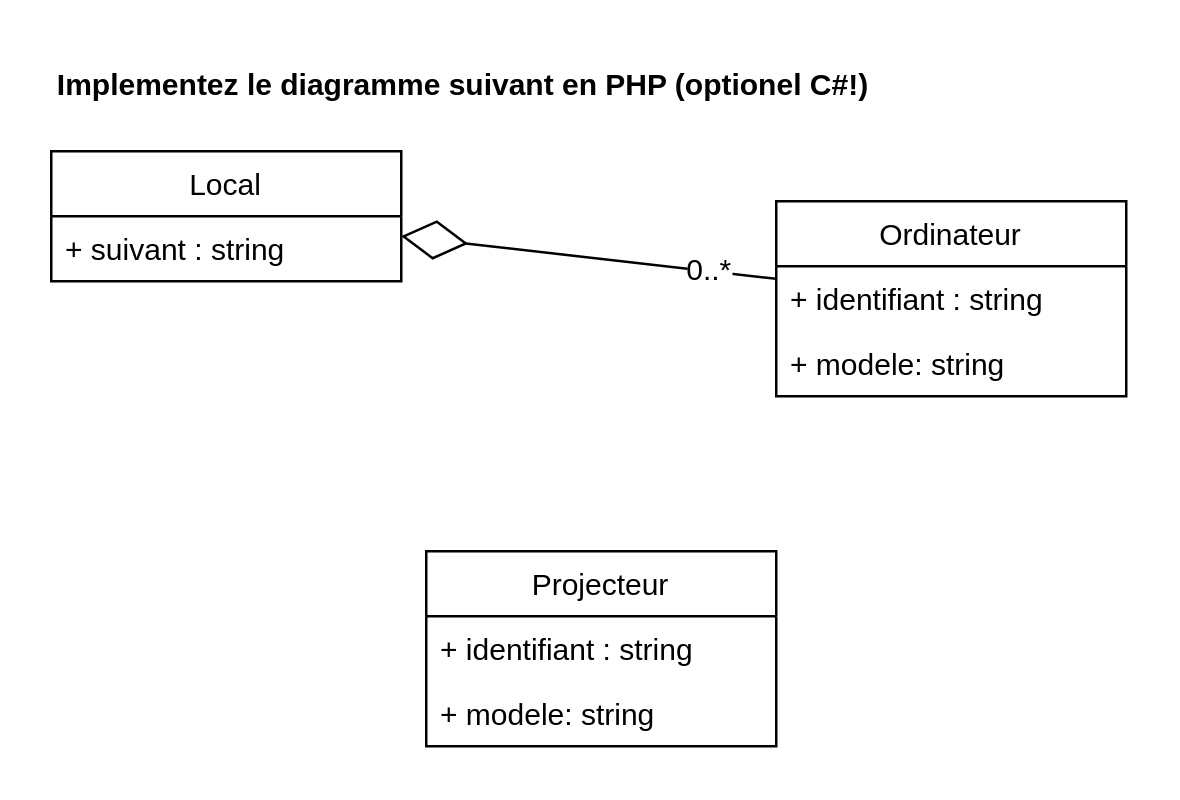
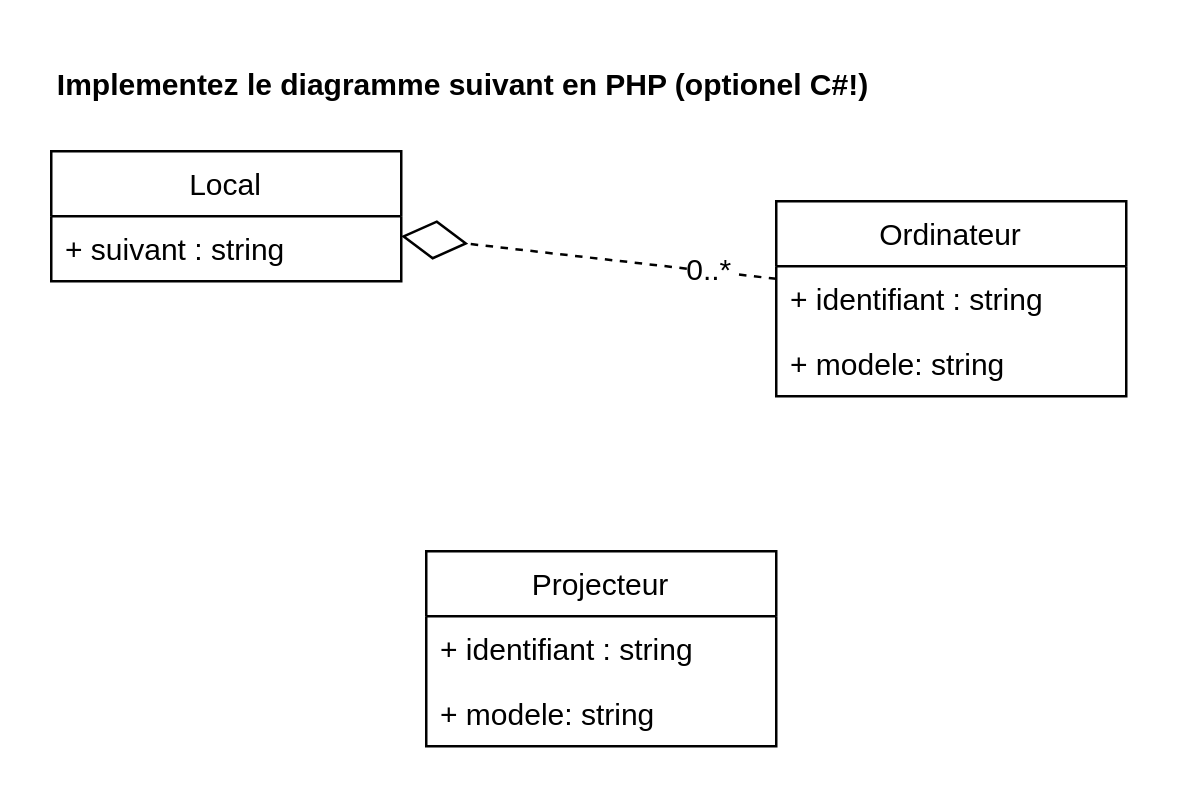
- <mxCell id="10" value="" style="endArrow=diamondThin;endFill=0;endSize=24;html=1;" parent="1" source="4" target="2" edge="1"><mxGeometry width="160" relative="1" as="geometry"><mxPoint x="20" y="320" as="sourcePoint" /><mxPoint x="180" y="320" as="targetPoint" /></mxGeometry></mxCell>
+ <mxCell id="10" value="" style="endArrow=diamondThin;endFill=0;endSize=24;html=1;dashed=1;" parent="1" source="4" target="2" edge="1"><mxGeometry width="160" relative="1" as="geometry"><mxPoint x="20" y="320" as="sourcePoint" /><mxPoint x="180" y="320" as="targetPoint" /></mxGeometry></mxCell>
